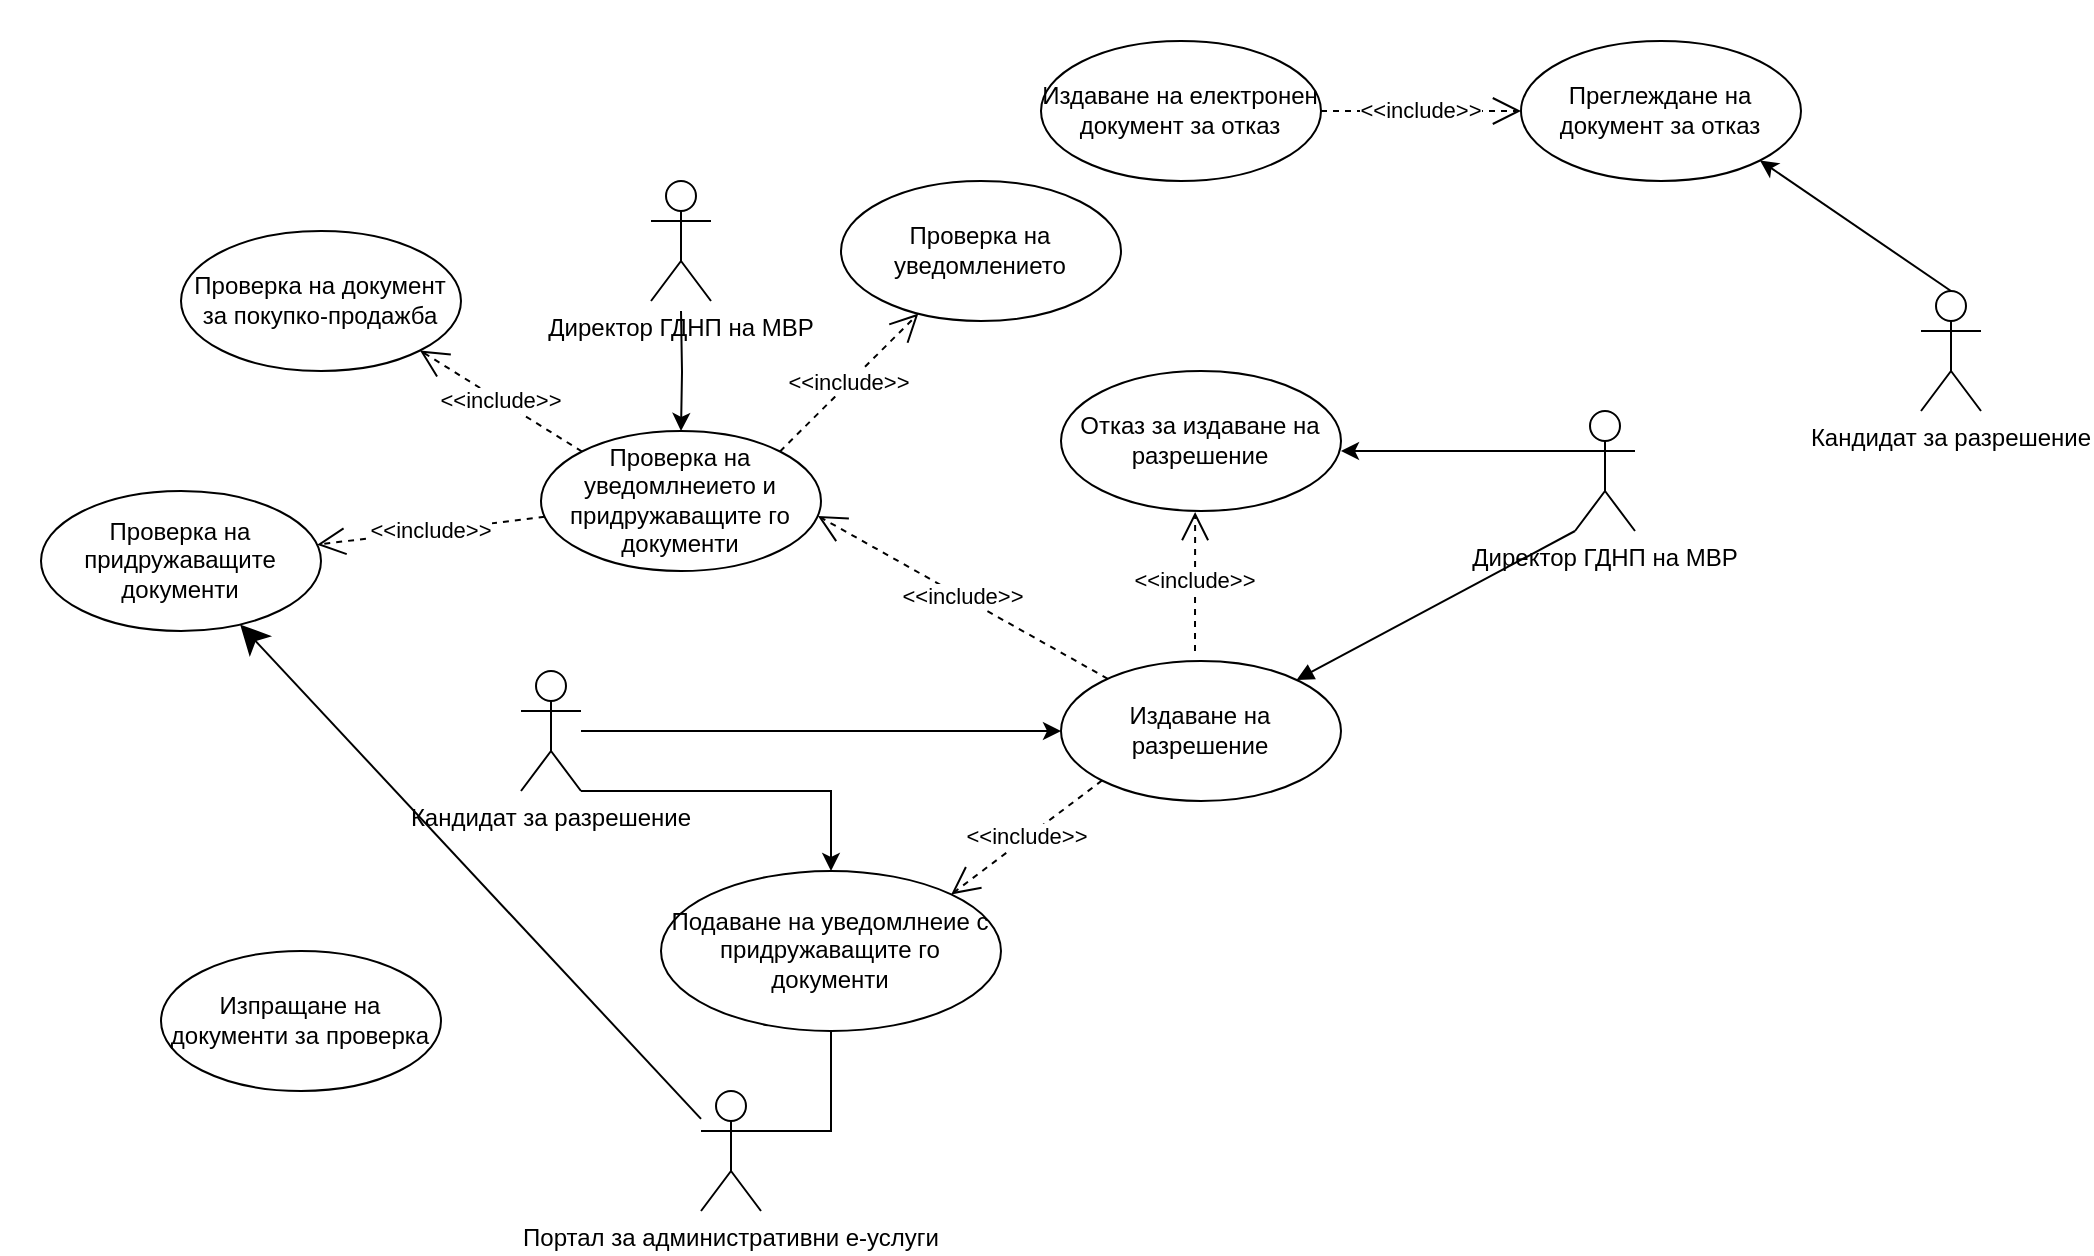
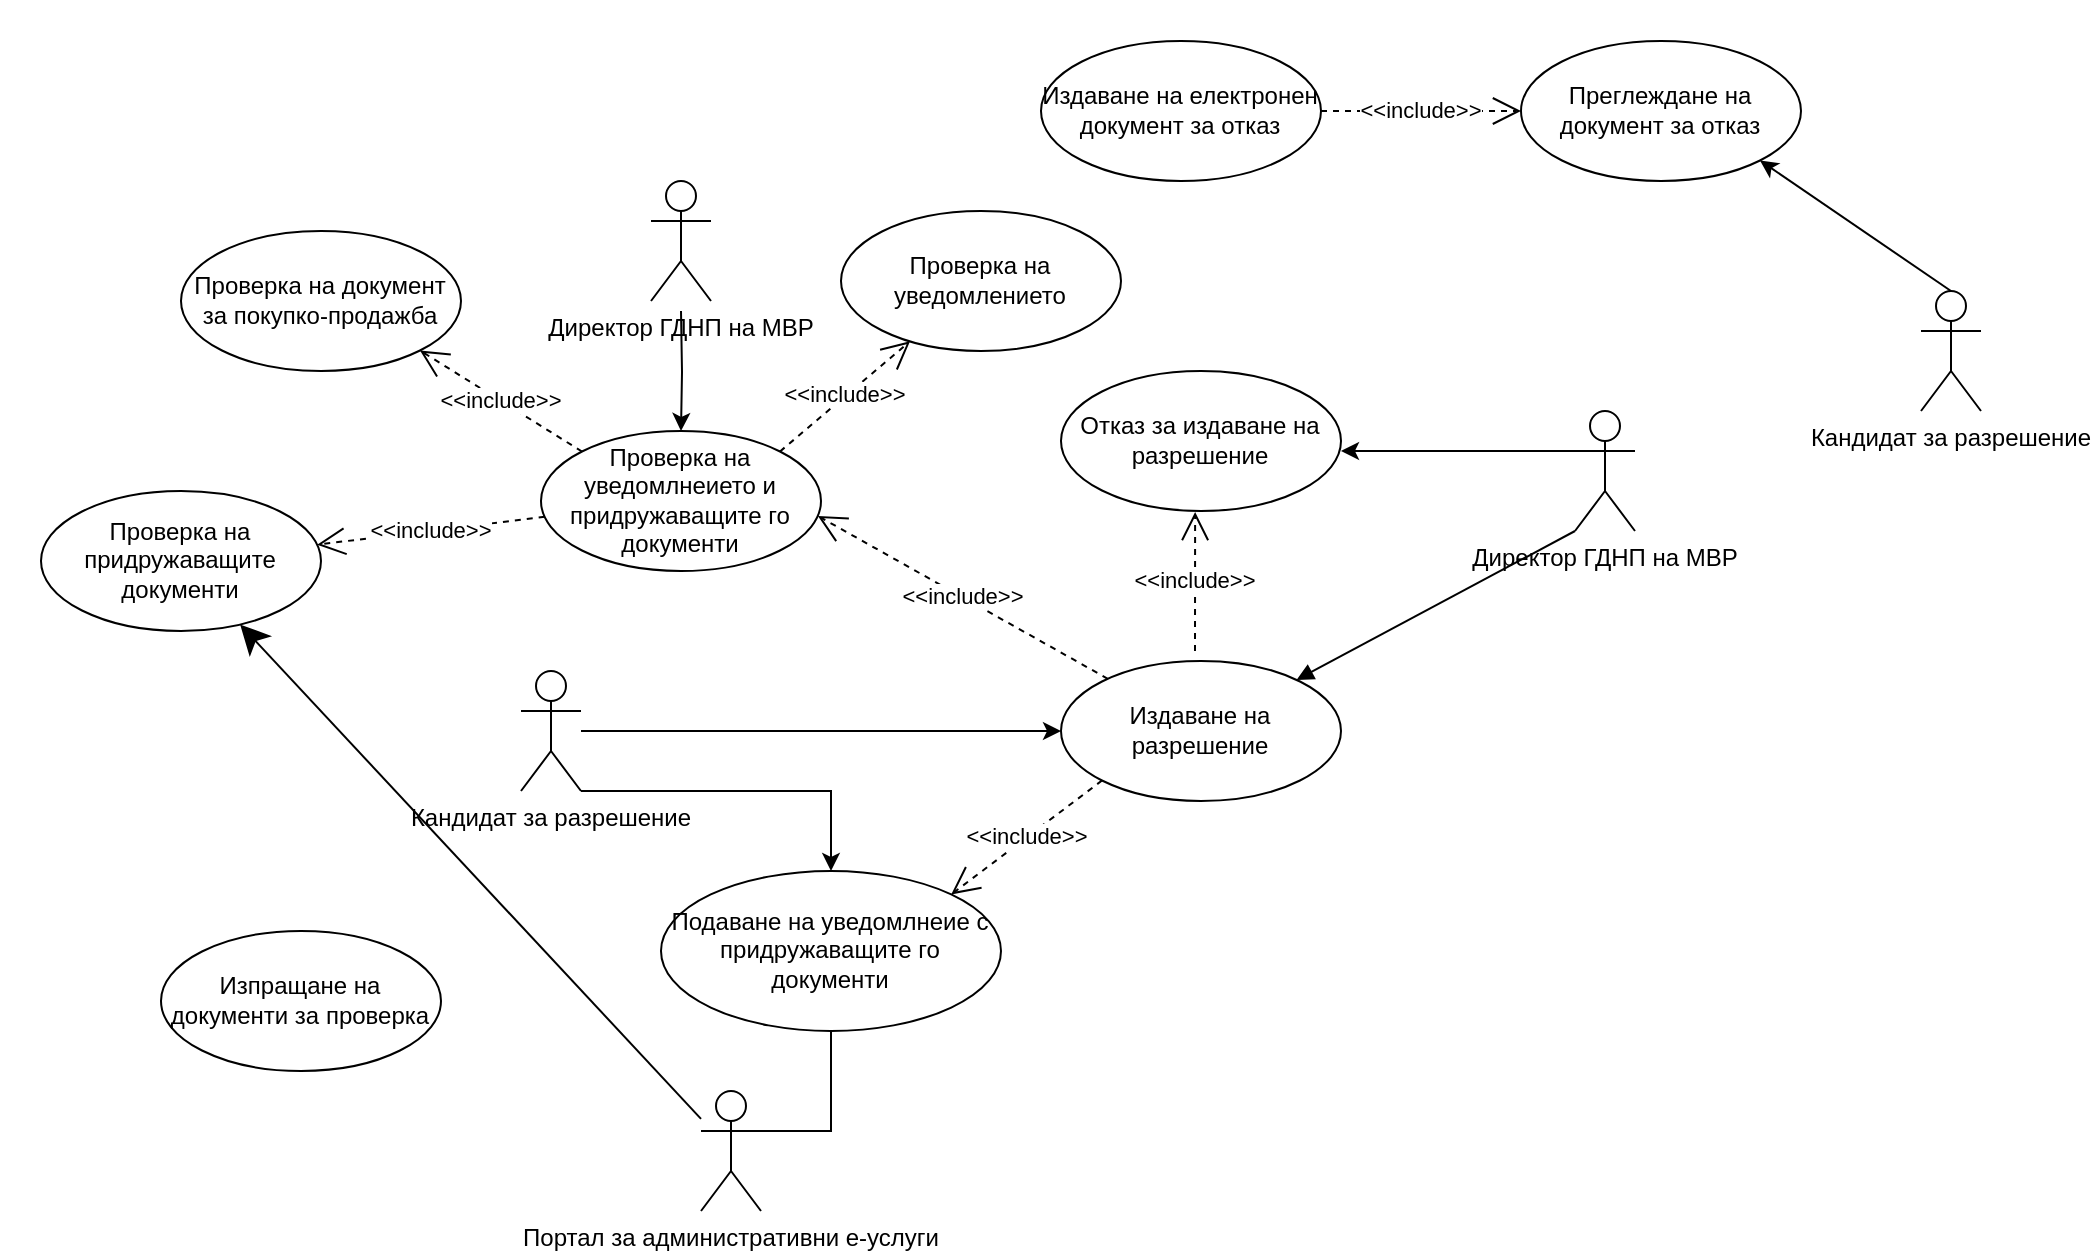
- <mxCell id="18" value="Проверка на уведомлението" style="ellipse;whiteSpace=wrap;html=1;" vertex="1" parent="1"><mxGeometry x="420" y="90" width="140" height="70" as="geometry" /></mxCell>
+ <mxCell id="18" value="Проверка на уведомлението" style="ellipse;whiteSpace=wrap;html=1;" vertex="1" parent="1"><mxGeometry x="420" y="105" width="140" height="70" as="geometry" /></mxCell>
- <mxCell id="26" value="Изпращане на документи за проверка" style="ellipse;whiteSpace=wrap;html=1;" vertex="1" parent="1"><mxGeometry x="80" y="475" width="140" height="70" as="geometry" /></mxCell>
+ <mxCell id="26" value="Изпращане на документи за проверка" style="ellipse;whiteSpace=wrap;html=1;" vertex="1" parent="1"><mxGeometry x="80" y="465" width="140" height="70" as="geometry" /></mxCell>
